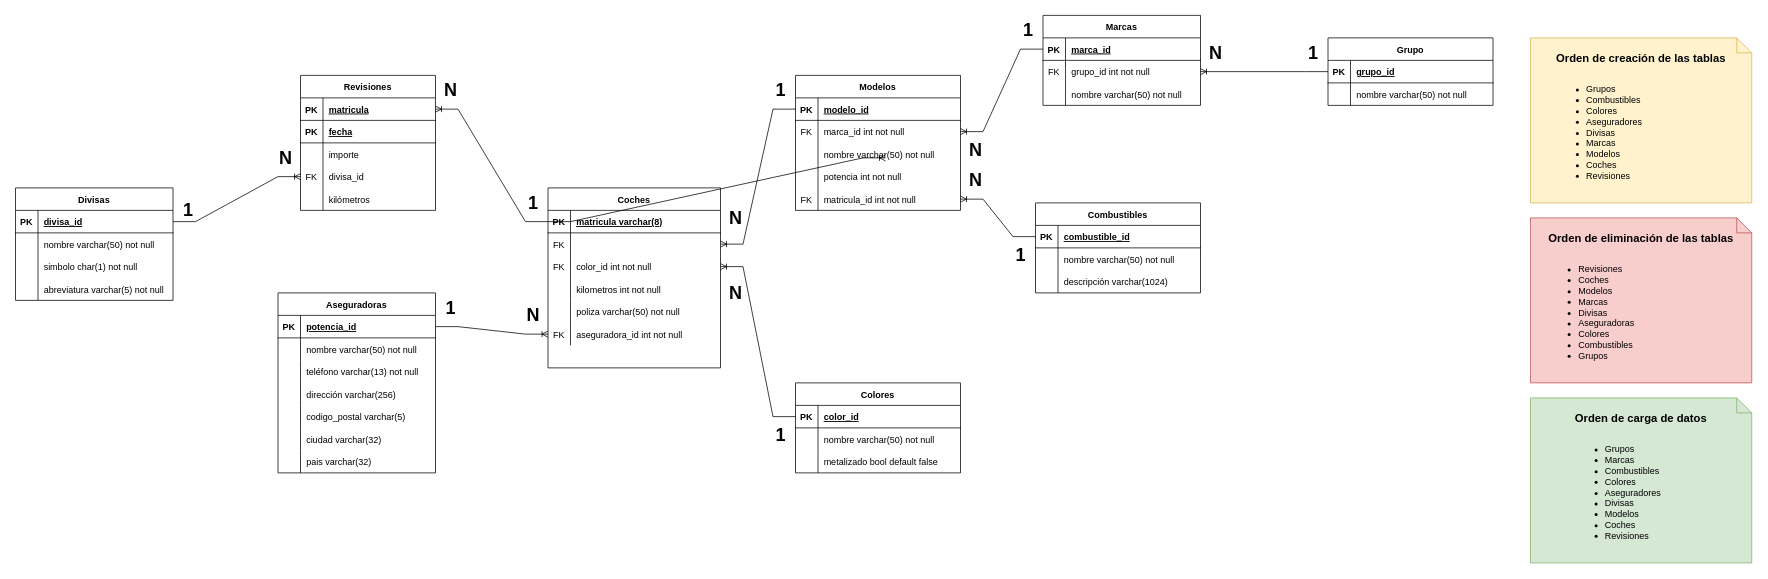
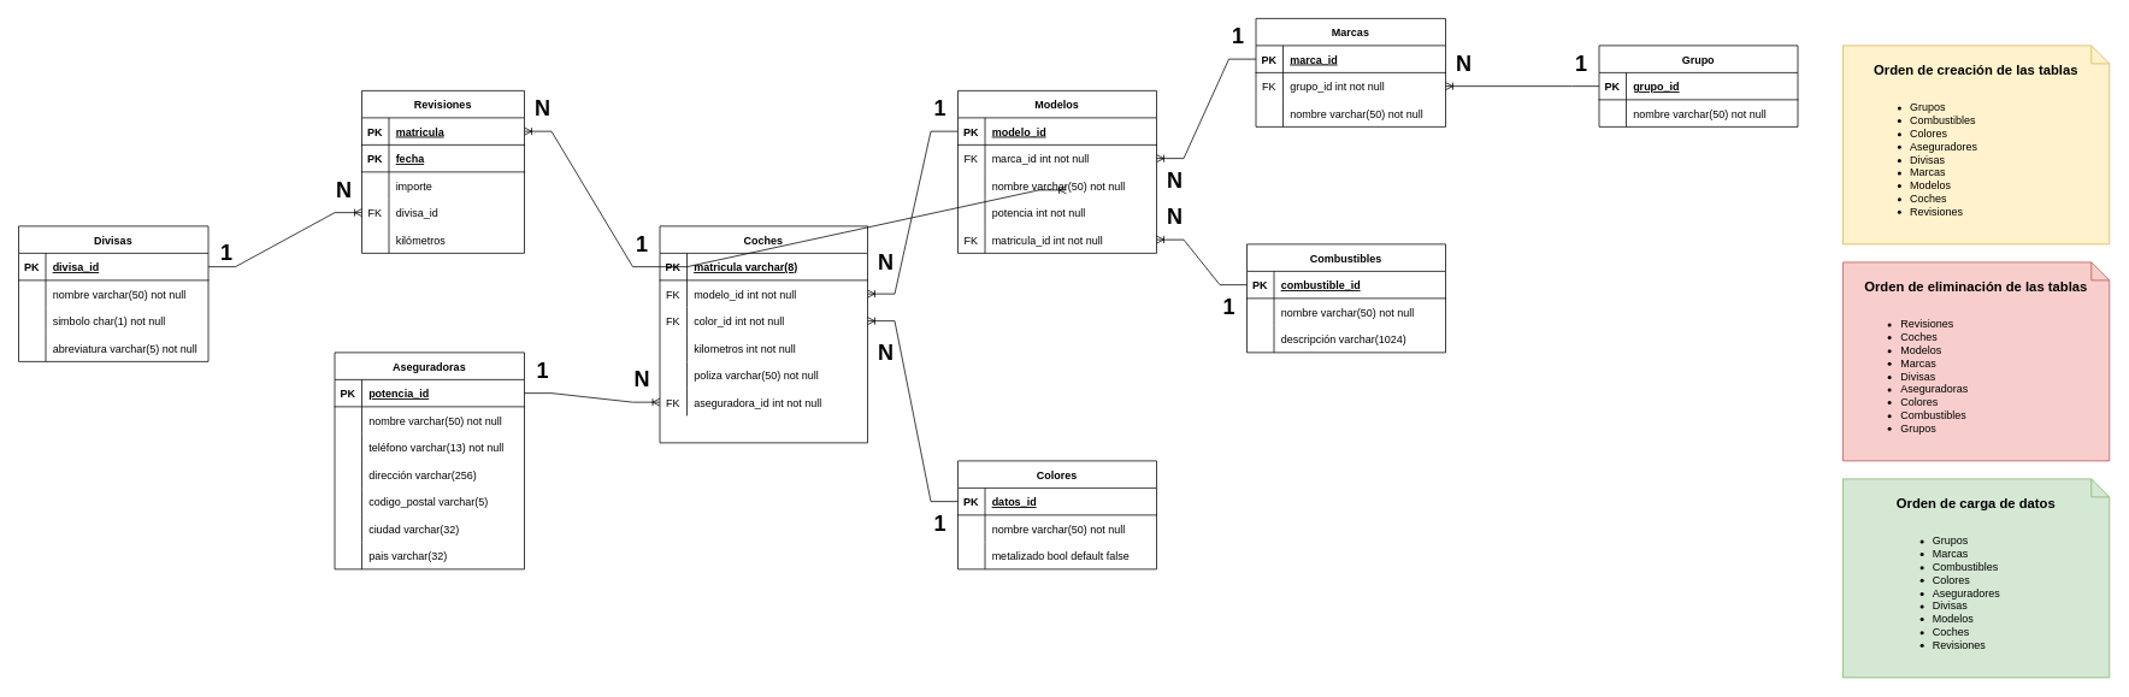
+ <mxCell id="18" value="modelo_id int not null" style="shape=partialRectangle;overflow=hidden;connectable=0;fillColor=none;top=0;left=0;bottom=0;right=0;align=left;spacingLeft=6;" parent="16" vertex="1"><mxGeometry x="30" width="200" height="30" as="geometry"><mxRectangle width="200" height="30" as="alternateBounds" /></mxGeometry></mxCell>
- <mxCell id="116" value="color_id" style="shape=partialRectangle;connectable=0;fillColor=none;top=0;left=0;bottom=0;right=0;align=left;spacingLeft=6;fontStyle=5;overflow=hidden;" parent="114" vertex="1"><mxGeometry x="30" width="190" height="30" as="geometry"><mxRectangle width="190" height="30" as="alternateBounds" /></mxGeometry></mxCell>
+ <mxCell id="116" value="datos_id" style="shape=partialRectangle;connectable=0;fillColor=none;top=0;left=0;bottom=0;right=0;align=left;spacingLeft=6;fontStyle=5;overflow=hidden;" parent="114" vertex="1"><mxGeometry x="30" width="190" height="30" as="geometry"><mxRectangle width="190" height="30" as="alternateBounds" /></mxGeometry></mxCell>
